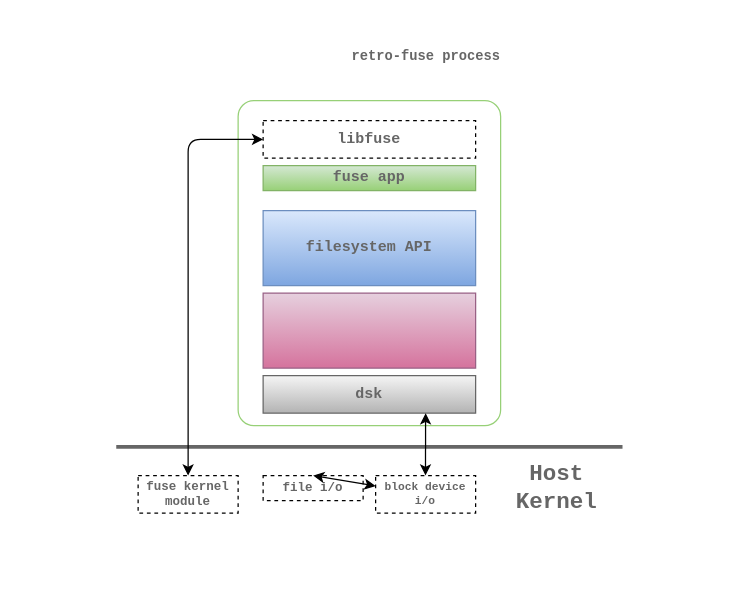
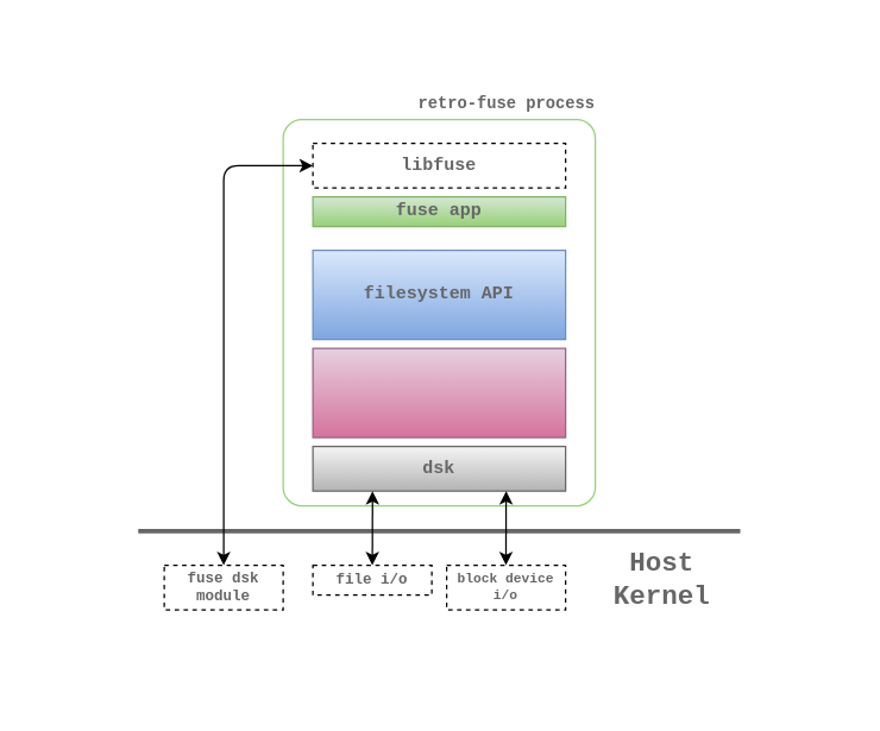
- <mxCell id="16" value="retro-fuse process" style="text;html=1;strokeColor=none;fillColor=none;align=right;verticalAlign=middle;whiteSpace=wrap;rounded=0;fontFamily=Courier New;fontSize=11;fontColor=#666666;fontStyle=1" parent="1" vertex="1"><mxGeometry x="220" y="35" width="182" height="20" as="geometry" /></mxCell>
+ <mxCell id="16" value="retro-fuse process" style="text;html=1;strokeColor=none;fillColor=none;align=right;verticalAlign=middle;whiteSpace=wrap;rounded=0;fontFamily=Courier New;fontSize=11;fontColor=#666666;fontStyle=1" parent="1" vertex="1"><mxGeometry x="220" y="60" width="182" height="20" as="geometry" /></mxCell>
- <mxCell id="13" value="" style="endArrow=classic;startArrow=classic;html=1;fontFamily=Courier New;fontSize=10;fontColor=#666666;exitX=0.5;exitY=0;exitDx=0;exitDy=0;" parent="1" source="10" target="9" edge="1"><mxGeometry width="50" height="50" relative="1" as="geometry"><mxPoint x="265" y="370" as="sourcePoint" /><mxPoint x="249" y="330" as="targetPoint" /></mxGeometry></mxCell>
+ <mxCell id="13" value="" style="endArrow=classic;startArrow=classic;html=1;fontFamily=Courier New;fontSize=10;fontColor=#666666;exitX=0.5;exitY=0;exitDx=0;exitDy=0;entryX=0.236;entryY=1.004;entryDx=0;entryDy=0;entryPerimeter=0;" parent="1" source="10" target="7" edge="1"><mxGeometry width="50" height="50" relative="1" as="geometry"><mxPoint x="265" y="370" as="sourcePoint" /><mxPoint x="249" y="330" as="targetPoint" /></mxGeometry></mxCell>
- <mxCell id="11" value="&lt;div&gt;fuse kernel&lt;/div&gt;&lt;div&gt;module&lt;br&gt;&lt;/div&gt;" style="rounded=0;whiteSpace=wrap;html=1;fontFamily=Courier New;fontColor=#666666;dashed=1;fontStyle=1;fontSize=10;" parent="1" vertex="1"><mxGeometry x="110" y="380" width="80" height="30" as="geometry" /></mxCell>
+ <mxCell id="11" value="&lt;div&gt;fuse dsk&lt;/div&gt;&lt;div&gt;module&lt;br&gt;&lt;/div&gt;" style="rounded=0;whiteSpace=wrap;html=1;fontFamily=Courier New;fontColor=#666666;dashed=1;fontStyle=1;fontSize=10;" parent="1" vertex="1"><mxGeometry x="110" y="380" width="80" height="30" as="geometry" /></mxCell>
